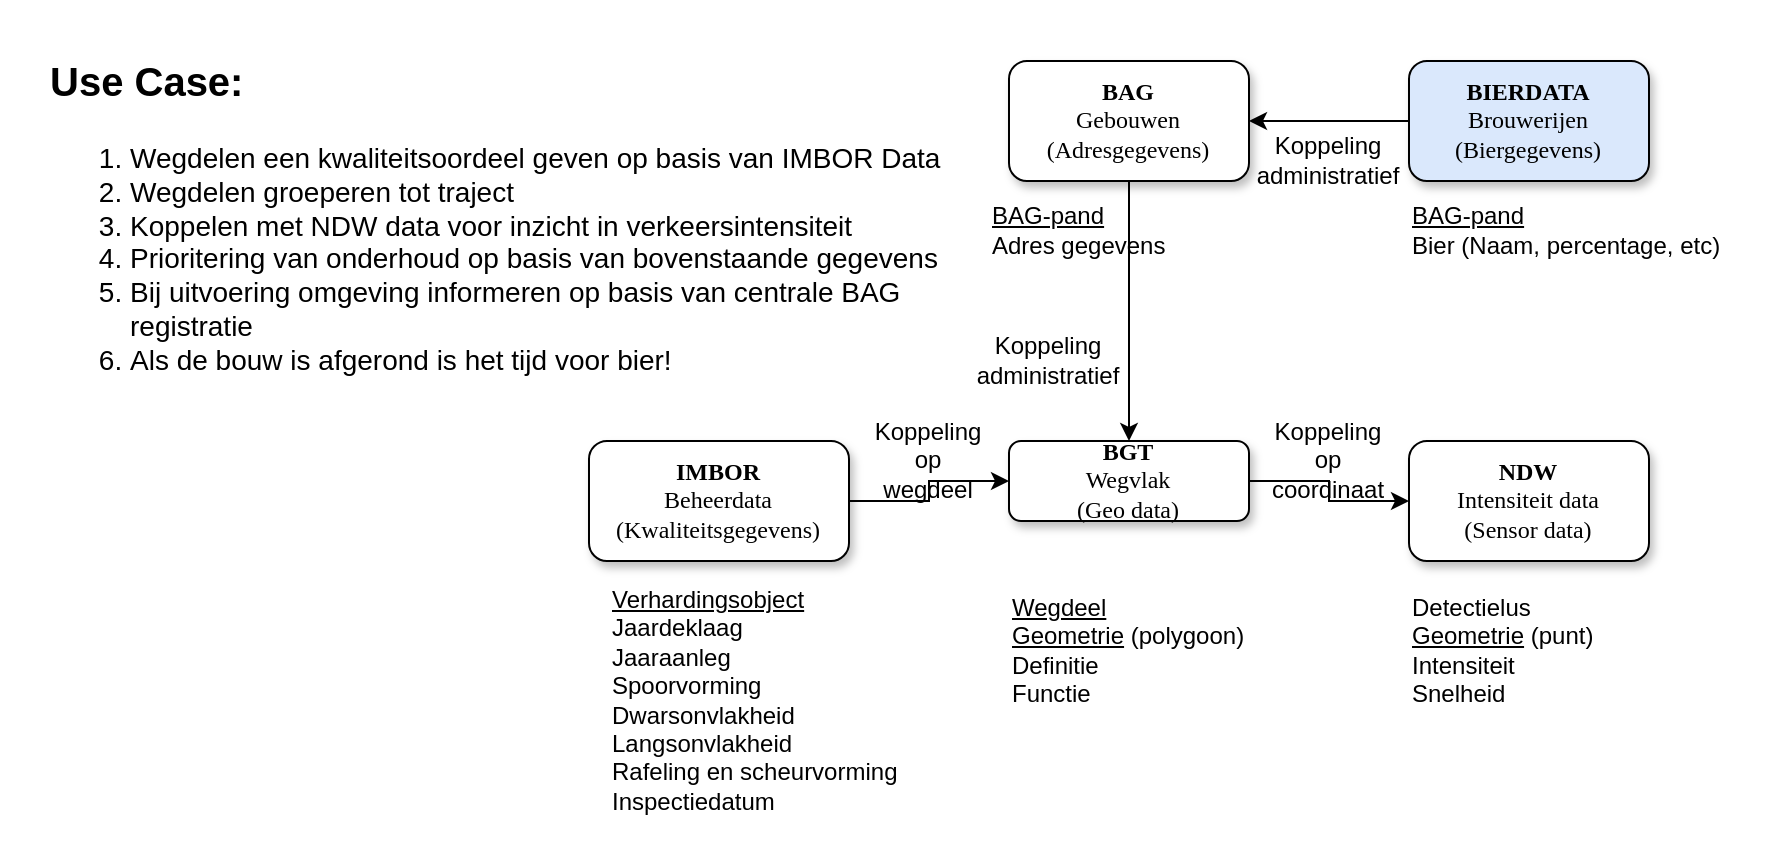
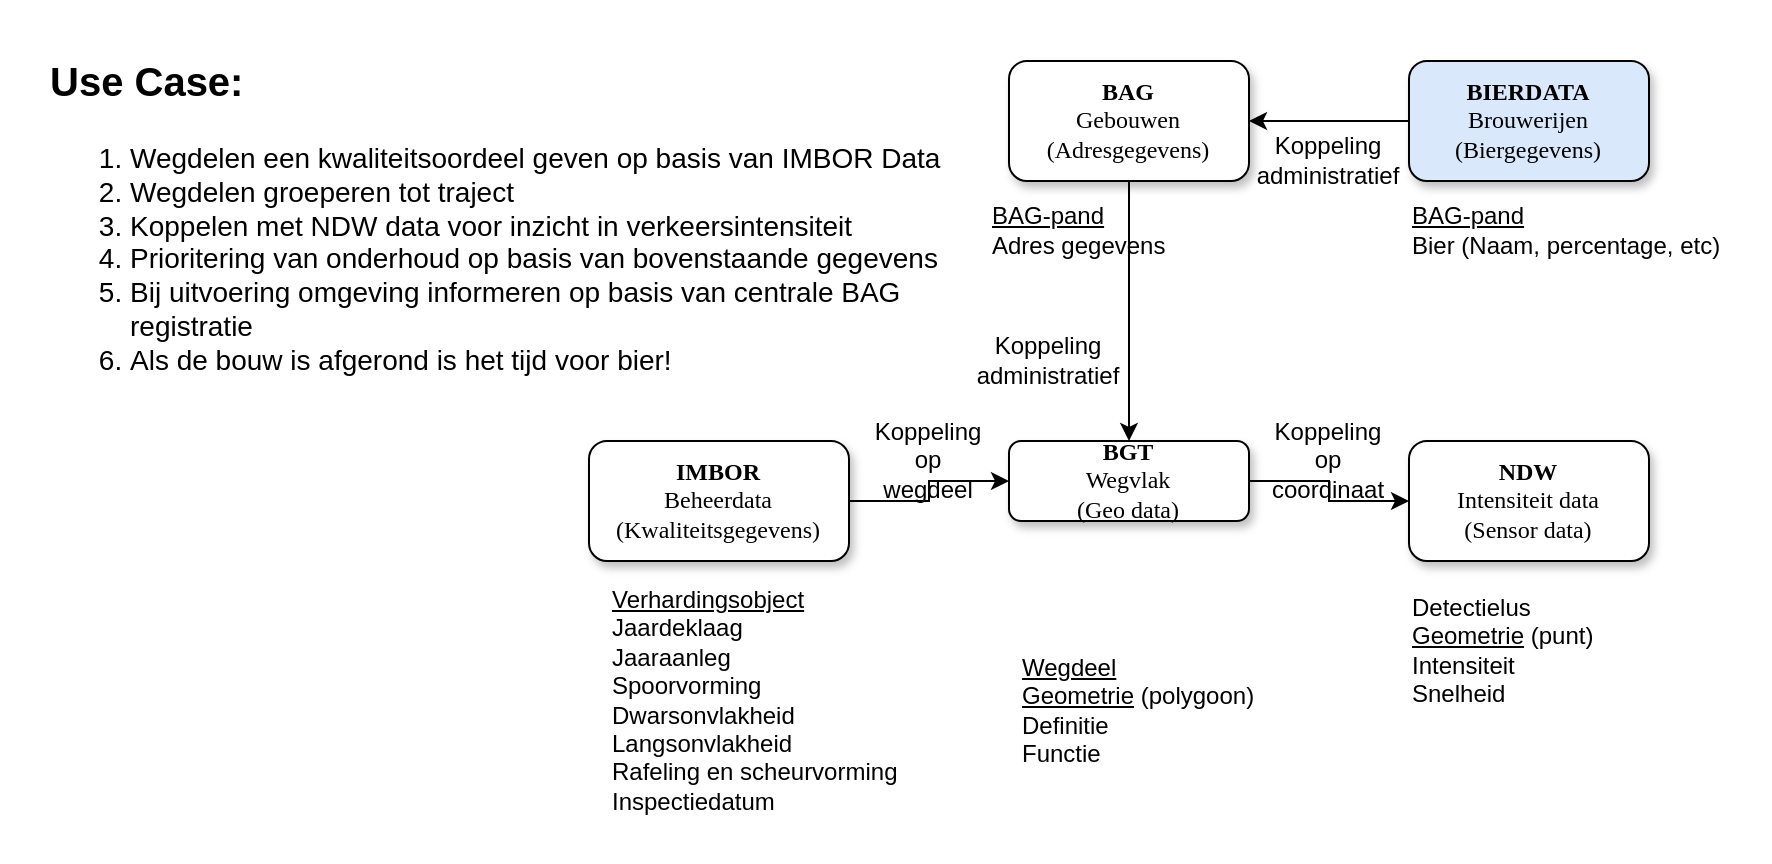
- <mxCell id="12" value="&lt;u&gt;Wegdeel&lt;/u&gt;&lt;br&gt;&lt;u&gt;Geometrie&lt;/u&gt; (polygoon)&lt;br&gt;Definitie&lt;br&gt;Functie" style="text;html=1;strokeColor=none;fillColor=none;align=left;verticalAlign=middle;whiteSpace=wrap;rounded=0;" parent="1" vertex="1"><mxGeometry x="504" y="280" width="160" height="90" as="geometry" /></mxCell>
+ <mxCell id="12" value="&lt;u&gt;Wegdeel&lt;/u&gt;&lt;br&gt;&lt;u&gt;Geometrie&lt;/u&gt; (polygoon)&lt;br&gt;Definitie&lt;br&gt;Functie" style="text;html=1;strokeColor=none;fillColor=none;align=left;verticalAlign=middle;whiteSpace=wrap;rounded=0;" parent="1" vertex="1"><mxGeometry x="509" y="310" width="160" height="90" as="geometry" /></mxCell>
